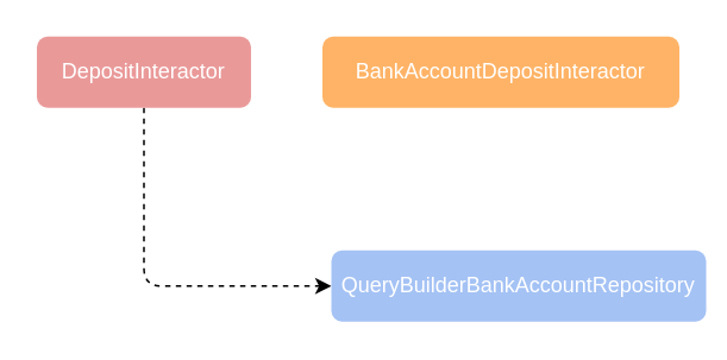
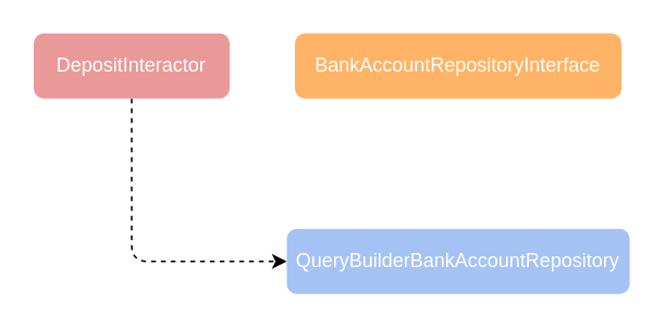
- <mxCell id="5" value="&lt;span style=&quot;color: rgb(255, 255, 255);&quot;&gt;BankAccount&lt;/span&gt;&lt;font color=&quot;#ffffff&quot;&gt;DepositInteractor&lt;/font&gt;&lt;font color=&quot;#ffffff&quot;&gt;&lt;br&gt;&lt;/font&gt;" style="rounded=1;whiteSpace=wrap;html=1;fillColor=#FFB366;strokeColor=none;" parent="1" vertex="1"><mxGeometry x="180" y="20" width="200" height="40" as="geometry" /></mxCell>
+ <mxCell id="5" value="&lt;span style=&quot;color: rgb(255, 255, 255);&quot;&gt;BankAccount&lt;/span&gt;&lt;font color=&quot;#ffffff&quot;&gt;RepositoryInterface&lt;/font&gt;&lt;font color=&quot;#ffffff&quot;&gt;&lt;br&gt;&lt;/font&gt;" style="rounded=1;whiteSpace=wrap;html=1;fillColor=#FFB366;strokeColor=none;" parent="1" vertex="1"><mxGeometry x="180" y="20" width="200" height="40" as="geometry" /></mxCell>
- <mxCell id="4" value="&lt;span style=&quot;color: rgb(255, 255, 255);&quot;&gt;QueryBuilderBankAccount&lt;/span&gt;&lt;font color=&quot;#ffffff&quot;&gt;Repository&lt;/font&gt;" style="rounded=1;whiteSpace=wrap;html=1;fillColor=#a4c2f4ff;strokeColor=none;" parent="1" vertex="1"><mxGeometry x="185" y="140" width="210" height="40" as="geometry" /></mxCell>
+ <mxCell id="4" value="&lt;span style=&quot;color: rgb(255, 255, 255);&quot;&gt;QueryBuilderBankAccount&lt;/span&gt;&lt;font color=&quot;#ffffff&quot;&gt;Repository&lt;/font&gt;" style="rounded=1;whiteSpace=wrap;html=1;fillColor=#a4c2f4ff;strokeColor=none;" parent="1" vertex="1"><mxGeometry x="175" y="140" width="210" height="40" as="geometry" /></mxCell>
